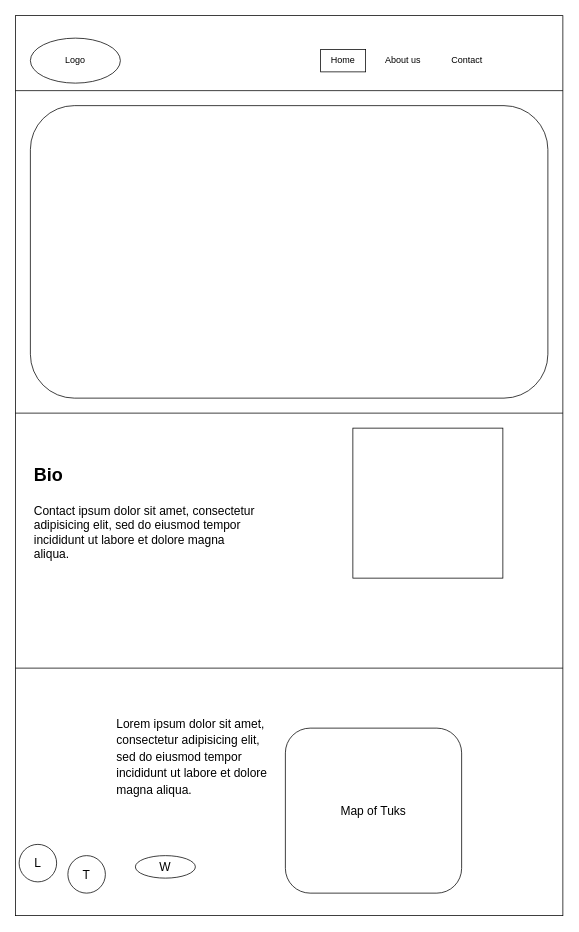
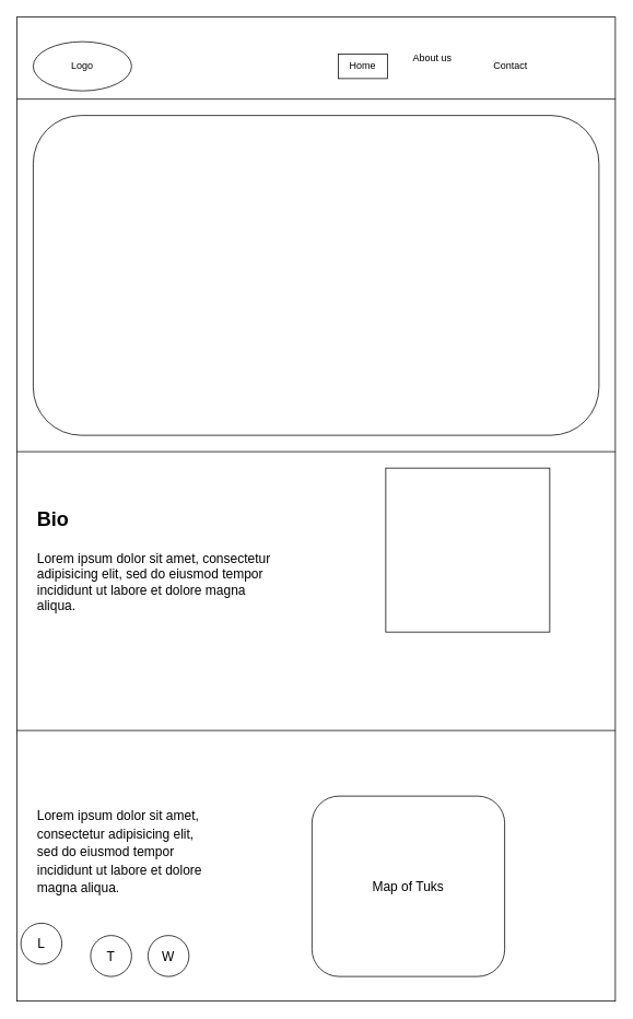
- <mxCell id="15" value="Home" style="text;html=1;strokeColor=default;fillColor=none;align=center;verticalAlign=middle;whiteSpace=wrap;rounded=0;labelBorderColor=none;" vertex="1" parent="2"><mxGeometry x="407" y="45" width="60" height="30" as="geometry" /></mxCell>
+ <mxCell id="15" value="Home" style="text;html=1;strokeColor=default;fillColor=none;align=center;verticalAlign=middle;whiteSpace=wrap;rounded=0;labelBorderColor=none;" vertex="1" parent="2"><mxGeometry x="392" y="45" width="60" height="30" as="geometry" /></mxCell>
- <mxCell id="5" value="About us" style="text;html=1;strokeColor=none;fillColor=none;align=center;verticalAlign=middle;whiteSpace=wrap;rounded=0;" vertex="1" parent="2"><mxGeometry x="487" y="45" width="60" height="30" as="geometry" /></mxCell>
+ <mxCell id="5" value="About us" style="text;html=1;strokeColor=none;fillColor=none;align=center;verticalAlign=middle;whiteSpace=wrap;rounded=0;" vertex="1" parent="2"><mxGeometry x="477" y="35" width="60" height="30" as="geometry" /></mxCell>
- <mxCell id="8" value="&lt;h1 style=&quot;&quot;&gt;&lt;font style=&quot;font-size: 24px;&quot;&gt;Bio&lt;/font&gt;&lt;/h1&gt;&lt;p style=&quot;font-size: 16px;&quot;&gt;Contact ipsum dolor sit amet, consectetur adipisicing elit, sed do eiusmod tempor incididunt ut labore et dolore magna aliqua.&lt;/p&gt;" style="text;html=1;strokeColor=none;fillColor=none;spacing=5;spacingTop=-20;whiteSpace=wrap;overflow=hidden;rounded=0;fontSize=16;" vertex="1" parent="2"><mxGeometry x="20" y="580" width="310" height="170" as="geometry" /></mxCell>
+ <mxCell id="8" value="&lt;h1 style=&quot;&quot;&gt;&lt;font style=&quot;font-size: 24px;&quot;&gt;Bio&lt;/font&gt;&lt;/h1&gt;&lt;p style=&quot;font-size: 16px;&quot;&gt;Lorem ipsum dolor sit amet, consectetur adipisicing elit, sed do eiusmod tempor incididunt ut labore et dolore magna aliqua.&lt;/p&gt;" style="text;html=1;strokeColor=none;fillColor=none;spacing=5;spacingTop=-20;whiteSpace=wrap;overflow=hidden;rounded=0;fontSize=16;" vertex="1" parent="2"><mxGeometry x="20" y="580" width="310" height="170" as="geometry" /></mxCell>
- <mxCell id="13" value="&lt;h1 style=&quot;line-height: 50%;&quot;&gt;&lt;span style=&quot;background-color: initial; font-size: 16px; font-weight: normal;&quot;&gt;Lorem ipsum dolor sit amet, consectetur adipisicing elit, sed do eiusmod tempor incididunt ut labore et dolore magna aliqua.&lt;/span&gt;&lt;br&gt;&lt;/h1&gt;" style="text;html=1;strokeColor=none;fillColor=none;spacing=5;spacingTop=-20;whiteSpace=wrap;overflow=hidden;rounded=0;fontSize=16;" vertex="1" parent="2"><mxGeometry x="130" y="920" width="210" height="130" as="geometry" /></mxCell>
+ <mxCell id="13" value="&lt;h1 style=&quot;line-height: 50%;&quot;&gt;&lt;span style=&quot;background-color: initial; font-size: 16px; font-weight: normal;&quot;&gt;Lorem ipsum dolor sit amet, consectetur adipisicing elit, sed do eiusmod tempor incididunt ut labore et dolore magna aliqua.&lt;/span&gt;&lt;br&gt;&lt;/h1&gt;" style="text;html=1;strokeColor=none;fillColor=none;spacing=5;spacingTop=-20;whiteSpace=wrap;overflow=hidden;rounded=0;fontSize=16;" vertex="1" parent="2"><mxGeometry x="20" y="950" width="210" height="130" as="geometry" /></mxCell>
- <mxCell id="12" value="W" style="ellipse;whiteSpace=wrap;html=1;aspect=fixed;fontSize=16;" vertex="1" parent="2"><mxGeometry x="160" y="1120" width="80" height="30" as="geometry" /></mxCell>
+ <mxCell id="12" value="W" style="ellipse;whiteSpace=wrap;html=1;aspect=fixed;fontSize=16;" vertex="1" parent="2"><mxGeometry x="160" y="1120" width="50" height="50" as="geometry" /></mxCell>
- <mxCell id="11" value="T" style="ellipse;whiteSpace=wrap;html=1;aspect=fixed;fontSize=16;" vertex="1" parent="2"><mxGeometry x="70" y="1120" width="50" height="50" as="geometry" /></mxCell>
+ <mxCell id="11" value="T" style="ellipse;whiteSpace=wrap;html=1;aspect=fixed;fontSize=16;" vertex="1" parent="2"><mxGeometry x="90" y="1120" width="50" height="50" as="geometry" /></mxCell>
